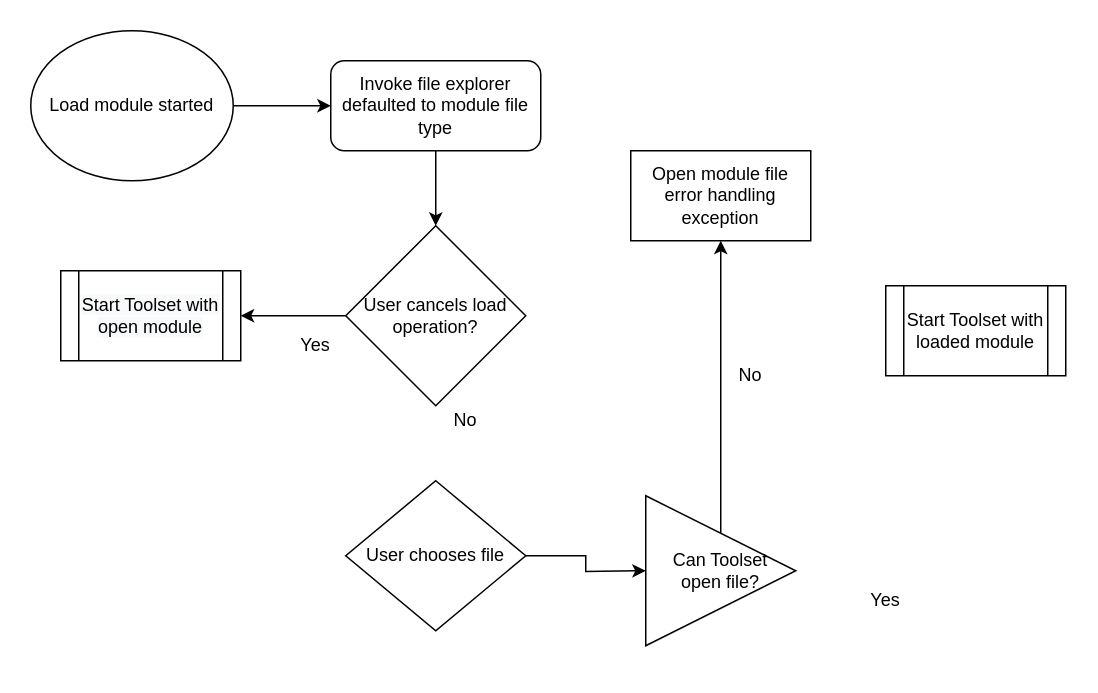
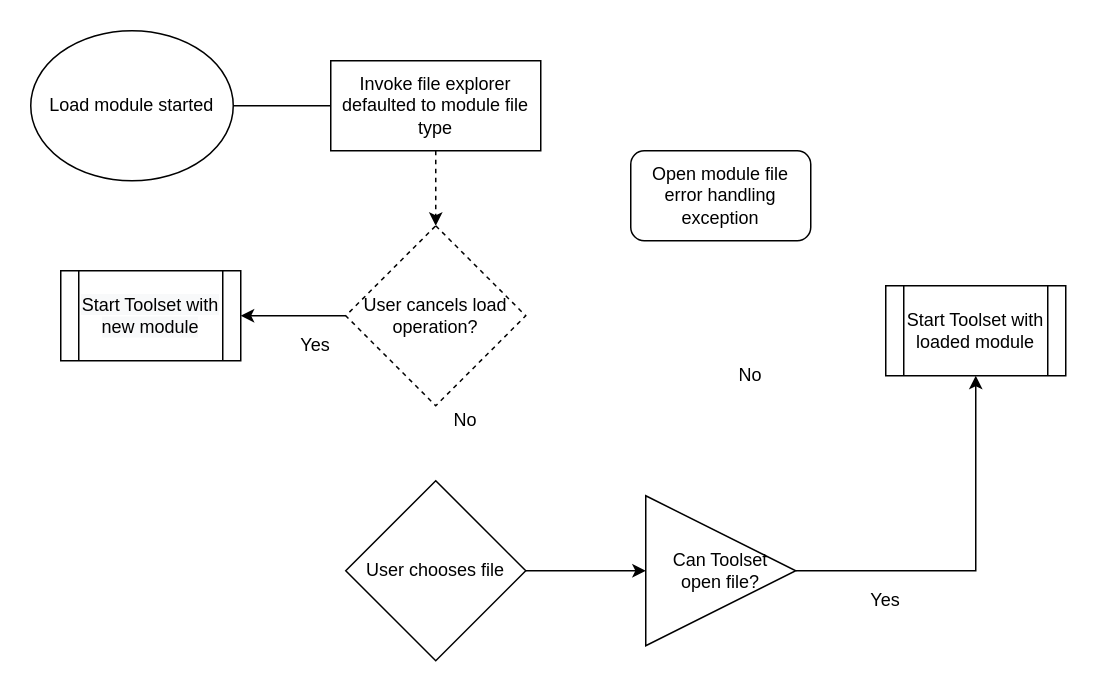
- <mxCell id="2" style="edgeStyle=orthogonalEdgeStyle;rounded=0;orthogonalLoop=1;jettySize=auto;html=1;entryX=0;entryY=0.5;entryDx=0;entryDy=0;" edge="1" parent="1" source="3" target="4"><mxGeometry relative="1" as="geometry" /></mxCell>
+ <mxCell id="2" style="edgeStyle=orthogonalEdgeStyle;rounded=0;orthogonalLoop=1;jettySize=auto;html=1;entryX=0;entryY=0.5;entryDx=0;entryDy=0;endArrow=none;" edge="1" parent="1" source="3" target="4"><mxGeometry relative="1" as="geometry" /></mxCell>
- <mxCell id="4" value="Invoke file explorer defaulted to module file type" style="whiteSpace=wrap;html=1;rounded=1;" vertex="1" parent="1"><mxGeometry x="220" y="40" width="140" height="60" as="geometry" /></mxCell>
+ <mxCell id="4" value="Invoke file explorer defaulted to module file type" style="rounded=0;whiteSpace=wrap;html=1;" vertex="1" parent="1"><mxGeometry x="220" y="40" width="140" height="60" as="geometry" /></mxCell>
- <mxCell id="15" style="edgeStyle=orthogonalEdgeStyle;rounded=0;orthogonalLoop=1;jettySize=auto;html=1;exitX=0.5;exitY=1;exitDx=0;exitDy=0;entryX=0.5;entryY=0;entryDx=0;entryDy=0;" edge="1" parent="1" source="4" target="14"><mxGeometry relative="1" as="geometry"><mxPoint x="290" y="130" as="targetPoint" /><mxPoint x="290" y="100" as="sourcePoint" /></mxGeometry></mxCell>
+ <mxCell id="15" style="edgeStyle=orthogonalEdgeStyle;rounded=0;orthogonalLoop=1;jettySize=auto;html=1;exitX=0.5;exitY=1;exitDx=0;exitDy=0;entryX=0.5;entryY=0;entryDx=0;entryDy=0;dashed=1;" edge="1" parent="1" source="4" target="14"><mxGeometry relative="1" as="geometry"><mxPoint x="290" y="130" as="targetPoint" /><mxPoint x="290" y="100" as="sourcePoint" /></mxGeometry></mxCell>
- <mxCell id="19" value="Open module file error handling exception" style="rounded=0;whiteSpace=wrap;html=1;" vertex="1" parent="1"><mxGeometry x="420" y="100" width="120" height="60" as="geometry" /></mxCell>
+ <mxCell id="19" value="Open module file error handling exception" style="whiteSpace=wrap;html=1;rounded=1;" vertex="1" parent="1"><mxGeometry x="420" y="100" width="120" height="60" as="geometry" /></mxCell>
- <mxCell id="16" value="&lt;span style=&quot;color: rgb(0 , 0 , 0) ; font-family: &amp;#34;helvetica&amp;#34; ; font-size: 12px ; font-style: normal ; font-weight: 400 ; letter-spacing: normal ; text-align: center ; text-indent: 0px ; text-transform: none ; word-spacing: 0px ; background-color: rgb(248 , 249 , 250) ; display: inline ; float: none&quot;&gt;Start Toolset with open module&lt;/span&gt;" style="shape=process;whiteSpace=wrap;html=1;backgroundOutline=1;" vertex="1" parent="1"><mxGeometry x="40" y="180" width="120" height="60" as="geometry" /></mxCell>
+ <mxCell id="16" value="&lt;span style=&quot;color: rgb(0 , 0 , 0) ; font-family: &amp;#34;helvetica&amp;#34; ; font-size: 12px ; font-style: normal ; font-weight: 400 ; letter-spacing: normal ; text-align: center ; text-indent: 0px ; text-transform: none ; word-spacing: 0px ; background-color: rgb(248 , 249 , 250) ; display: inline ; float: none&quot;&gt;Start Toolset with new module&lt;/span&gt;" style="shape=process;whiteSpace=wrap;html=1;backgroundOutline=1;" vertex="1" parent="1"><mxGeometry x="40" y="180" width="120" height="60" as="geometry" /></mxCell>
- <mxCell id="14" value="User cancels load operation?" style="rhombus;whiteSpace=wrap;html=1;" vertex="1" parent="1"><mxGeometry x="230" y="150" width="120" height="120" as="geometry" /></mxCell>
+ <mxCell id="14" value="User cancels load operation?" style="rhombus;whiteSpace=wrap;html=1;dashed=1;" vertex="1" parent="1"><mxGeometry x="230" y="150" width="120" height="120" as="geometry" /></mxCell>
- <mxCell id="8" style="edgeStyle=orthogonalEdgeStyle;rounded=0;orthogonalLoop=1;jettySize=auto;html=1;entryX=0.5;entryY=1;entryDx=0;entryDy=0;" edge="1" parent="1" source="9" target="19"><mxGeometry relative="1" as="geometry" /></mxCell>
- <mxCell id="6" value="User chooses file" style="rhombus;whiteSpace=wrap;html=1;" vertex="1" parent="1"><mxGeometry x="230" y="320" width="120" height="100" as="geometry" /></mxCell>
+ <mxCell id="6" value="User chooses file" style="rhombus;whiteSpace=wrap;html=1;" vertex="1" parent="1"><mxGeometry x="230" y="320" width="120" height="120" as="geometry" /></mxCell>
+ <mxCell id="7" style="edgeStyle=orthogonalEdgeStyle;rounded=0;orthogonalLoop=1;jettySize=auto;html=1;" edge="1" parent="1" source="9" target="11"><mxGeometry relative="1" as="geometry"><mxPoint x="660" y="380" as="targetPoint" /></mxGeometry></mxCell>
